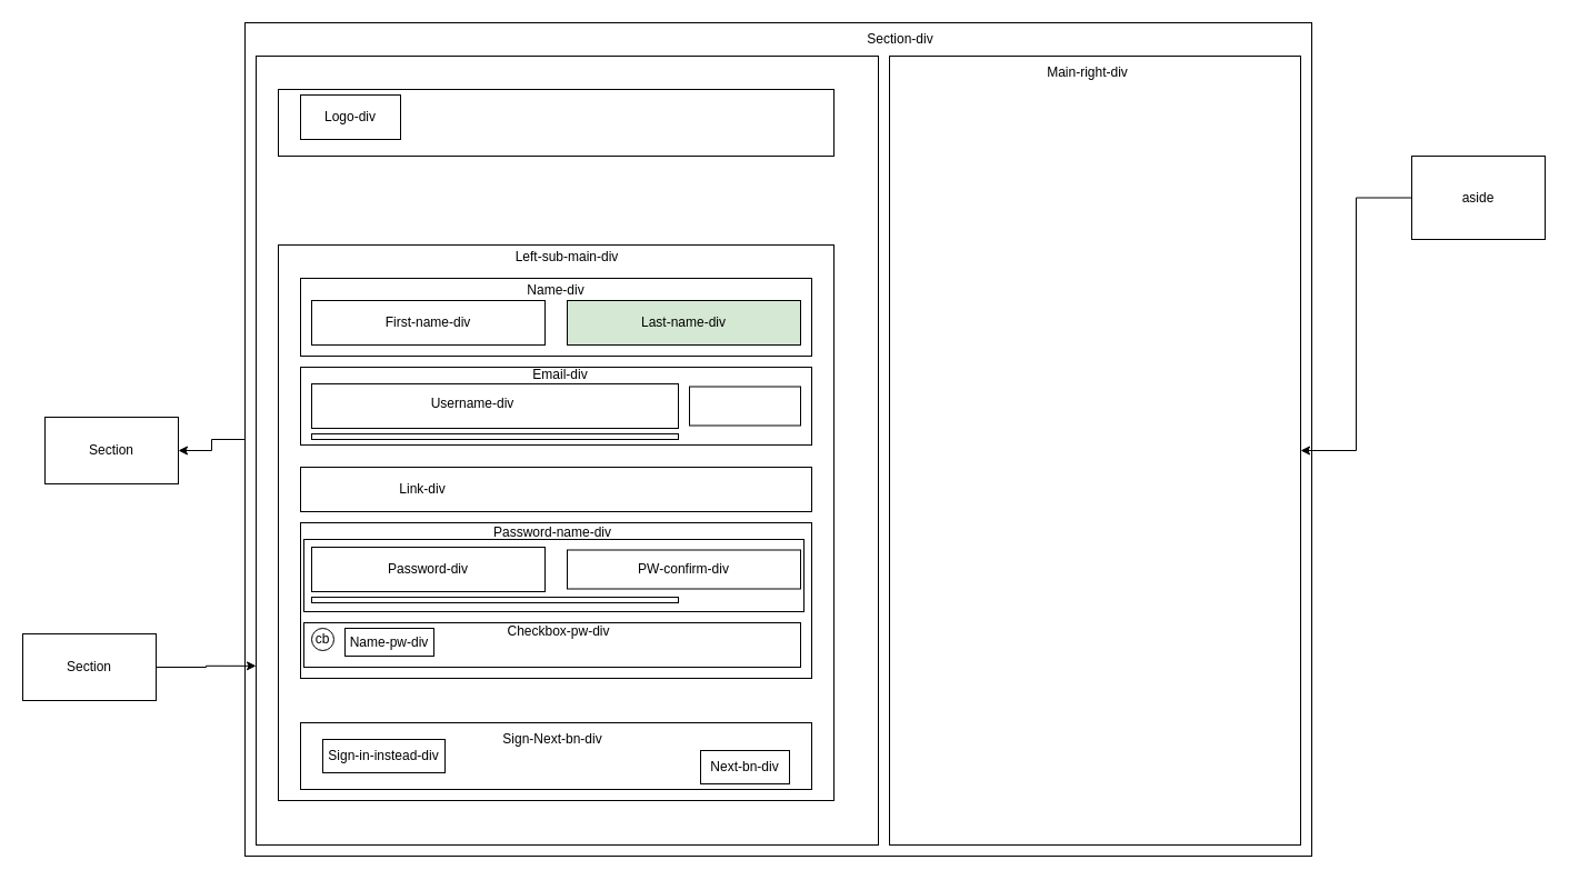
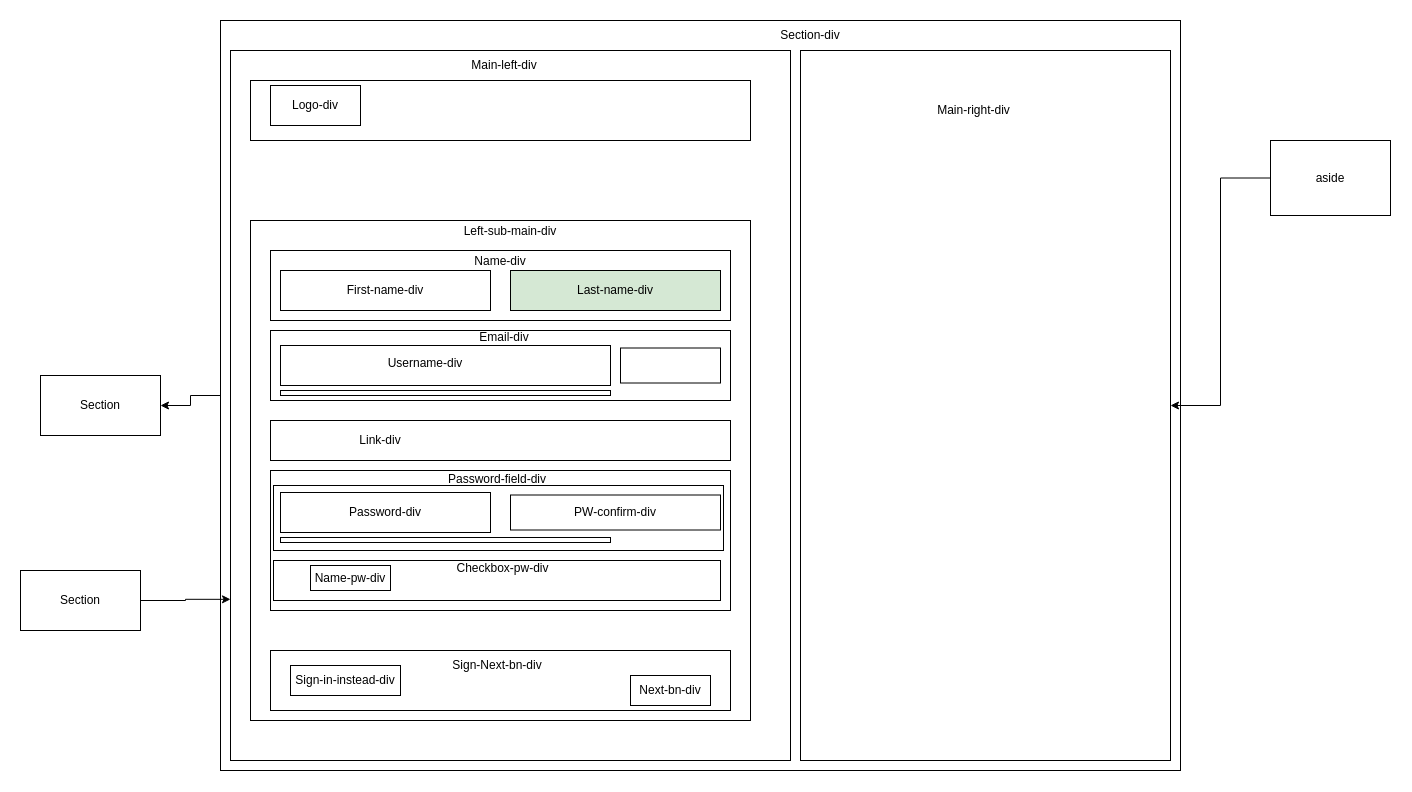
+ <mxCell id="38" value="Main-left-div" style="text;html=1;strokeColor=none;fillColor=none;align=center;verticalAlign=middle;whiteSpace=wrap;rounded=0;" parent="1" vertex="1"><mxGeometry x="468" y="50" width="72" height="30" as="geometry" /></mxCell>
- <mxCell id="39" value="Main-right-div" style="text;html=1;strokeColor=none;fillColor=none;align=center;verticalAlign=middle;whiteSpace=wrap;rounded=0;" parent="1" vertex="1"><mxGeometry x="937" y="50" width="83" height="30" as="geometry" /></mxCell>
+ <mxCell id="39" value="Main-right-div" style="text;html=1;strokeColor=none;fillColor=none;align=center;verticalAlign=middle;whiteSpace=wrap;rounded=0;" parent="1" vertex="1"><mxGeometry x="932" y="95" width="83" height="30" as="geometry" /></mxCell>
- <mxCell id="42" value="Password-name-div" style="text;html=1;strokeColor=none;fillColor=none;align=center;verticalAlign=middle;whiteSpace=wrap;rounded=0;" parent="1" vertex="1"><mxGeometry x="438.5" y="464.5" width="116" height="28" as="geometry" /></mxCell>
+ <mxCell id="42" value="Password-field-div" style="text;html=1;strokeColor=none;fillColor=none;align=center;verticalAlign=middle;whiteSpace=wrap;rounded=0;" parent="1" vertex="1"><mxGeometry x="438.5" y="464.5" width="116" height="28" as="geometry" /></mxCell>
- <mxCell id="29" value="cb" style="ellipse;whiteSpace=wrap;html=1;aspect=fixed;" parent="1" vertex="1"><mxGeometry x="280" y="565" width="20" height="20" as="geometry" /></mxCell>
